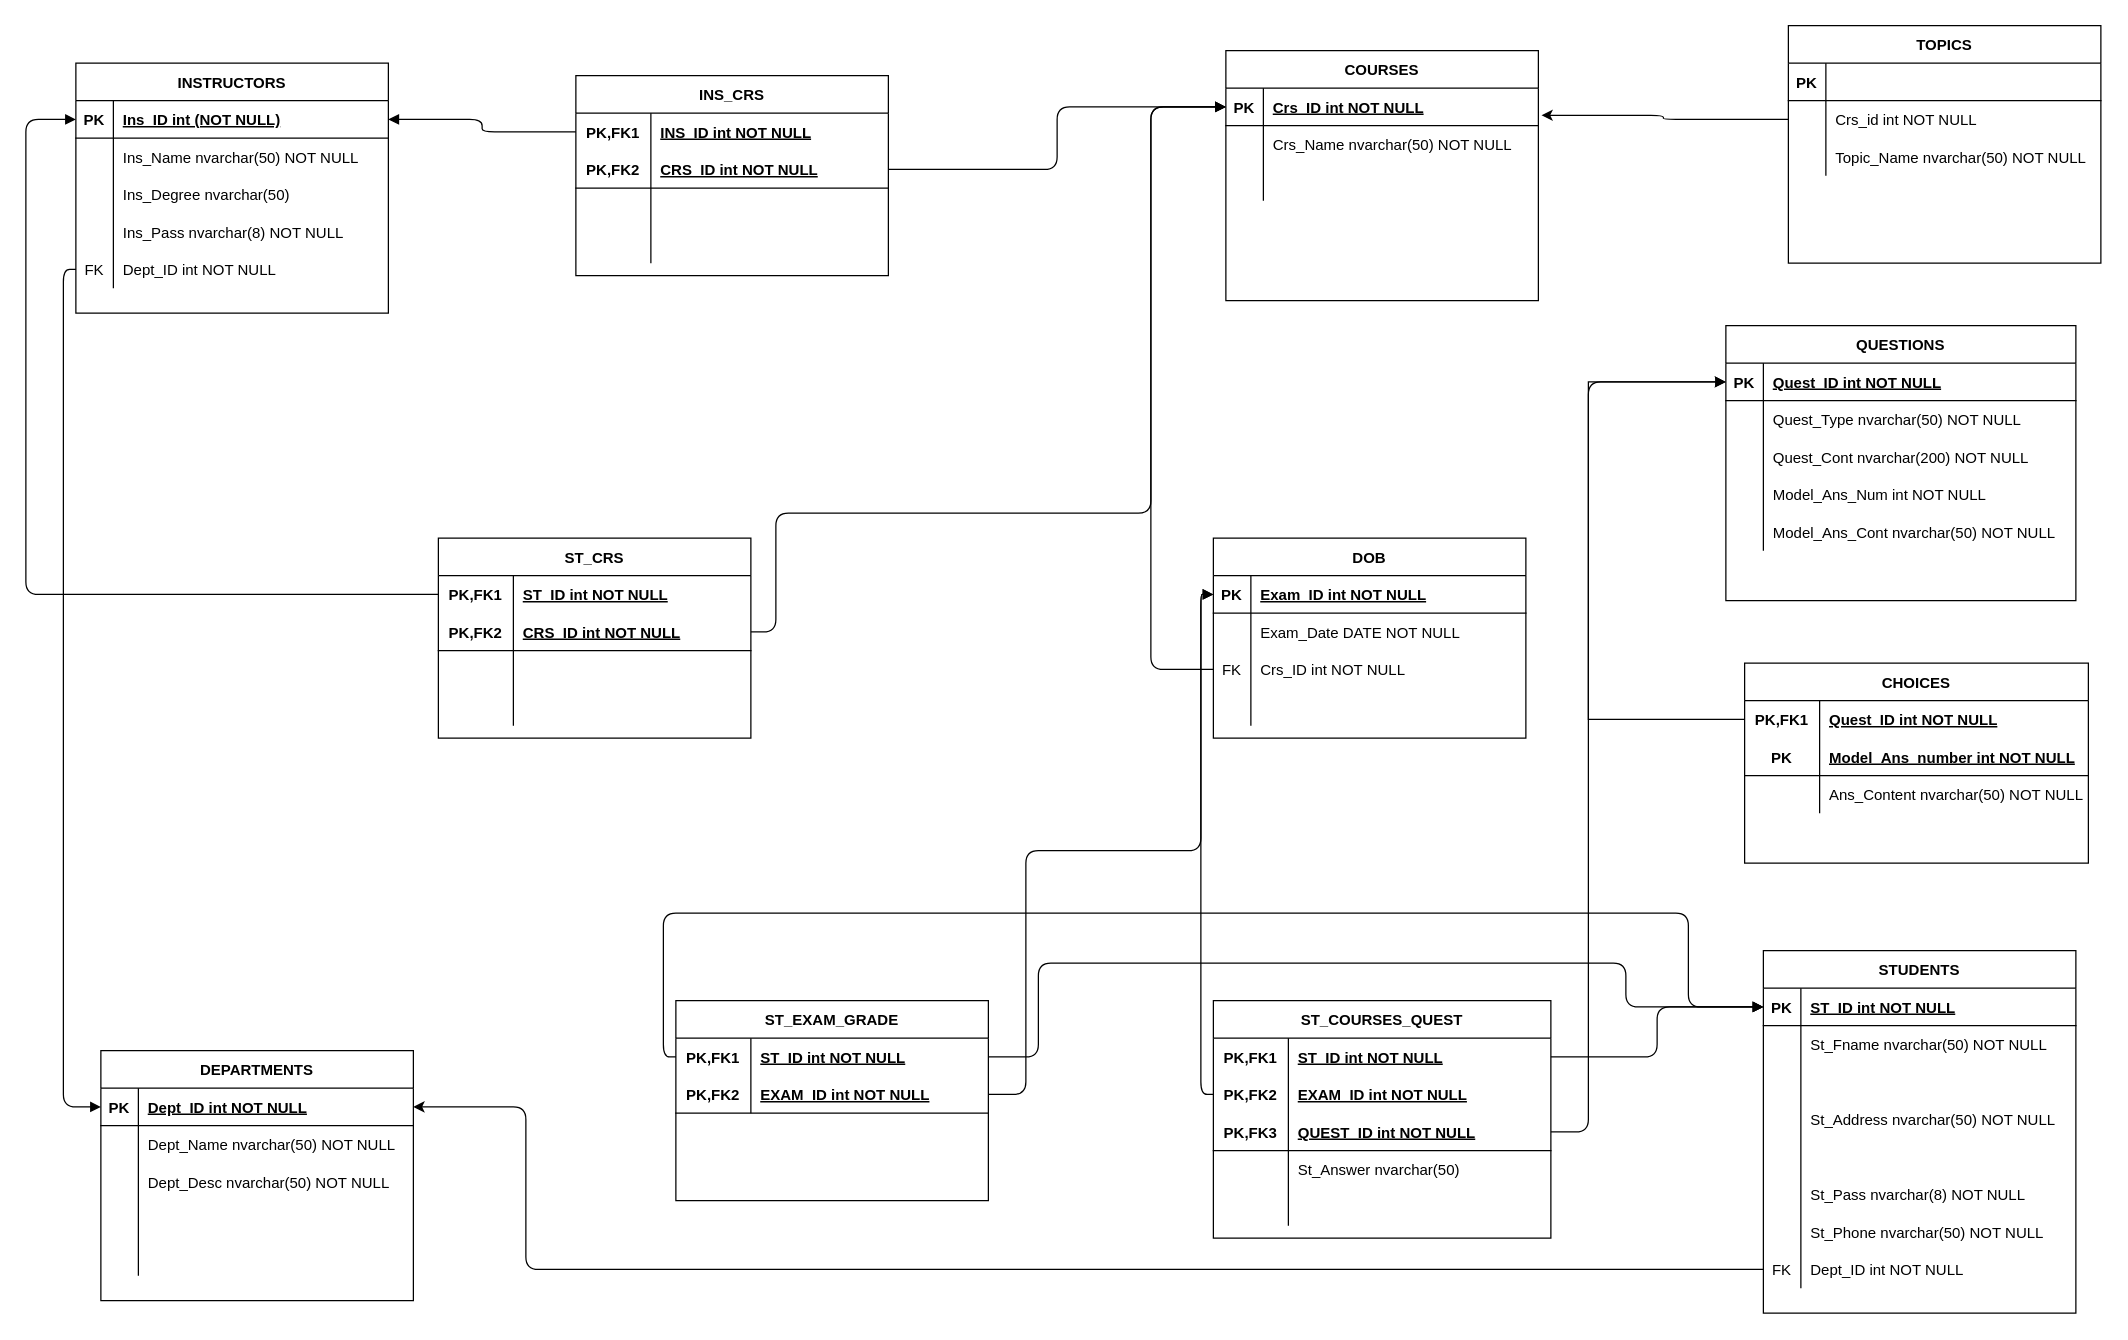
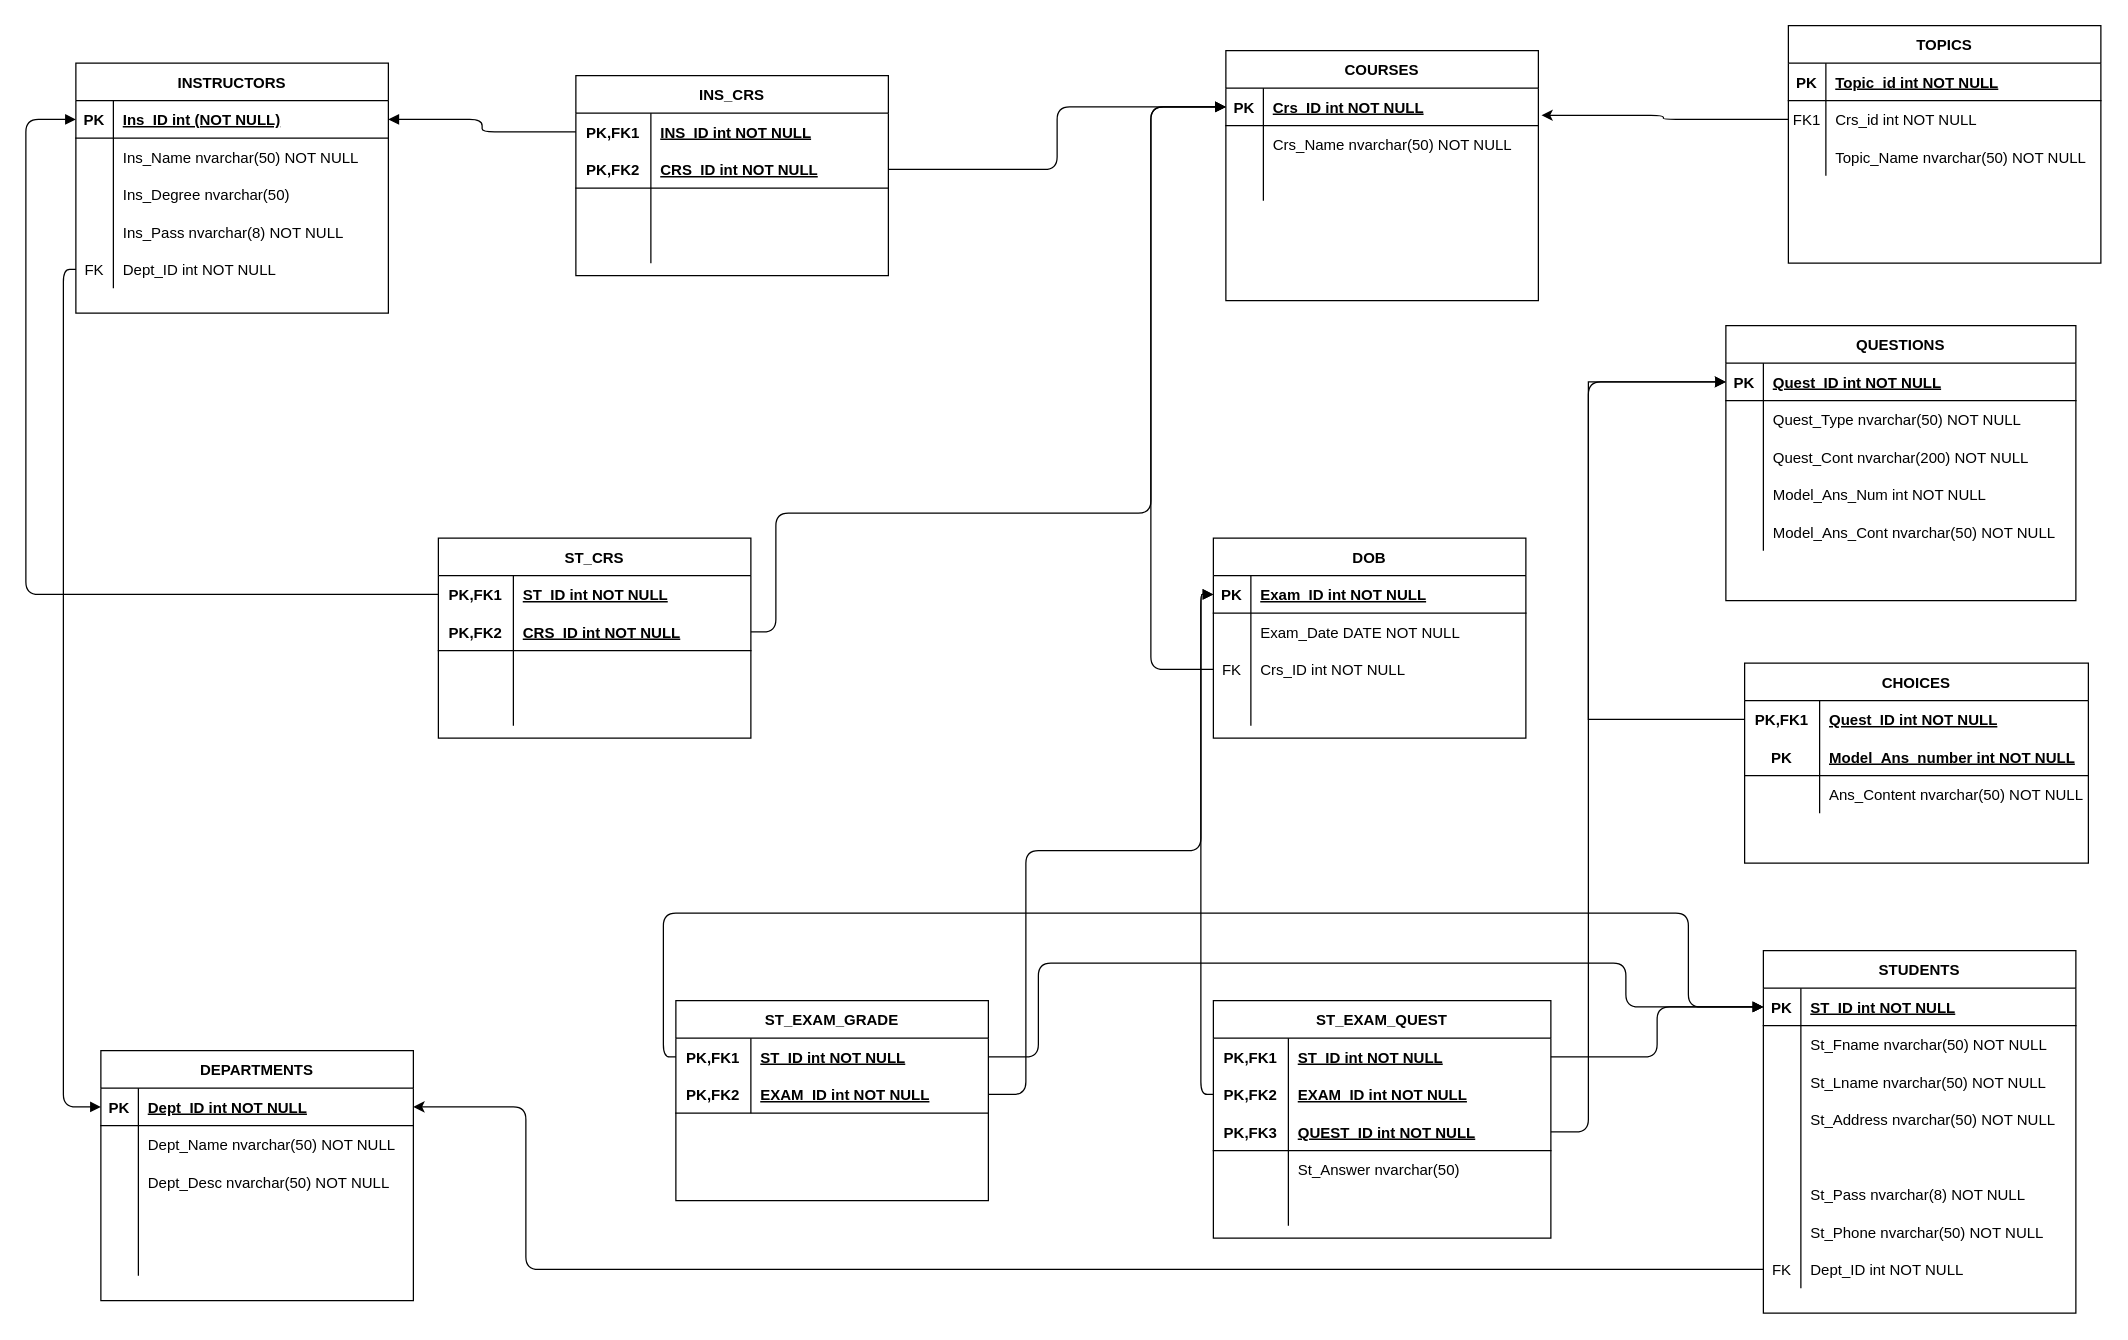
+ <mxCell id="16" value="Topic_id int NOT NULL " style="shape=partialRectangle;overflow=hidden;connectable=0;fillColor=none;top=0;left=0;bottom=0;right=0;align=left;spacingLeft=6;fontStyle=5;" parent="14" vertex="1"><mxGeometry x="30" width="220" height="30" as="geometry"><mxRectangle width="220" height="30" as="alternateBounds" /></mxGeometry></mxCell>
+ <mxCell id="18" value="FK1" style="shape=partialRectangle;overflow=hidden;connectable=0;fillColor=none;top=0;left=0;bottom=0;right=0;" parent="17" vertex="1"><mxGeometry width="30" height="30" as="geometry"><mxRectangle width="30" height="30" as="alternateBounds" /></mxGeometry></mxCell>
- <mxCell id="134" value="ST_COURSES_QUEST" style="shape=table;startSize=30;container=1;collapsible=1;childLayout=tableLayout;fixedRows=1;rowLines=0;fontStyle=1;align=center;resizeLast=1;" parent="1" vertex="1"><mxGeometry x="970" y="800" width="270" height="190" as="geometry" /></mxCell>
+ <mxCell id="134" value="ST_EXAM_QUEST" style="shape=table;startSize=30;container=1;collapsible=1;childLayout=tableLayout;fixedRows=1;rowLines=0;fontStyle=1;align=center;resizeLast=1;" parent="1" vertex="1"><mxGeometry x="970" y="800" width="270" height="190" as="geometry" /></mxCell>
+ <mxCell id="64" value="St_Lname nvarchar(50) NOT NULL" style="shape=partialRectangle;connectable=0;fillColor=none;top=0;left=0;bottom=0;right=0;align=left;spacingLeft=6;overflow=hidden;" parent="62" vertex="1"><mxGeometry x="30" width="220" height="30" as="geometry"><mxRectangle width="220" height="30" as="alternateBounds" /></mxGeometry></mxCell>
